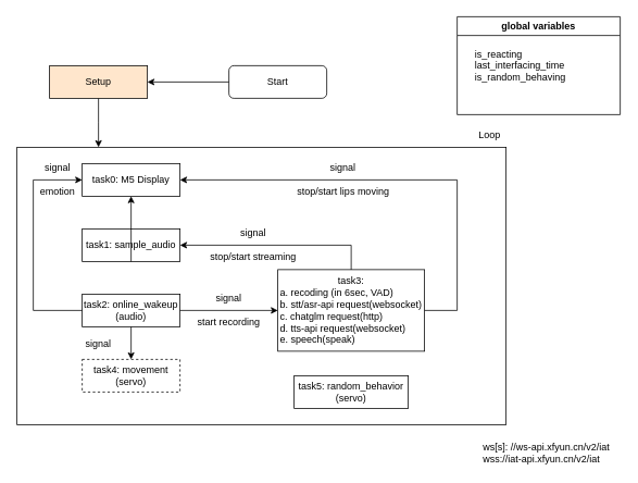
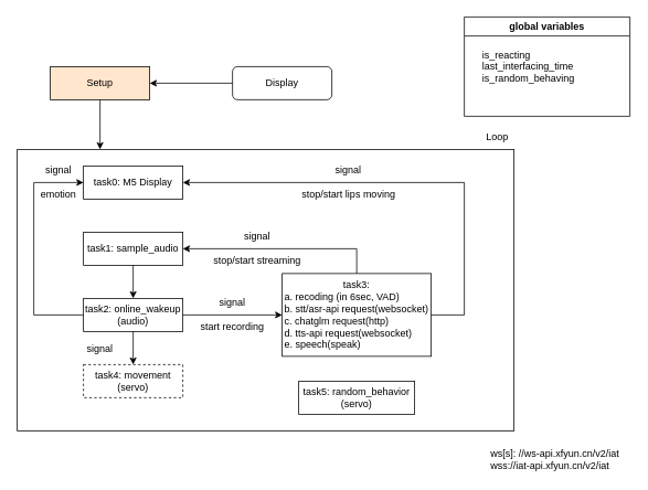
- <mxCell id="4" value="Start" style="rounded=1;whiteSpace=wrap;html=1;" parent="1" vertex="1"><mxGeometry x="280" y="80" width="120" height="40" as="geometry" /></mxCell>
+ <mxCell id="4" value="Display" style="rounded=1;whiteSpace=wrap;html=1;" parent="1" vertex="1"><mxGeometry x="280" y="80" width="120" height="40" as="geometry" /></mxCell>
- <mxCell id="10" value="" style="endArrow=classic;html=1;rounded=0;exitX=0.5;exitY=1;exitDx=0;exitDy=0;" parent="1" source="3" target="15" edge="1"><mxGeometry width="50" height="50" relative="1" as="geometry"><mxPoint x="330" y="460" as="sourcePoint" /><mxPoint x="380" y="410" as="targetPoint" /></mxGeometry></mxCell>
+ <mxCell id="10" value="" style="endArrow=classic;html=1;rounded=0;exitX=0.5;exitY=1;exitDx=0;exitDy=0;" parent="1" source="3" target="5" edge="1"><mxGeometry width="50" height="50" relative="1" as="geometry"><mxPoint x="330" y="460" as="sourcePoint" /><mxPoint x="380" y="410" as="targetPoint" /></mxGeometry></mxCell>
